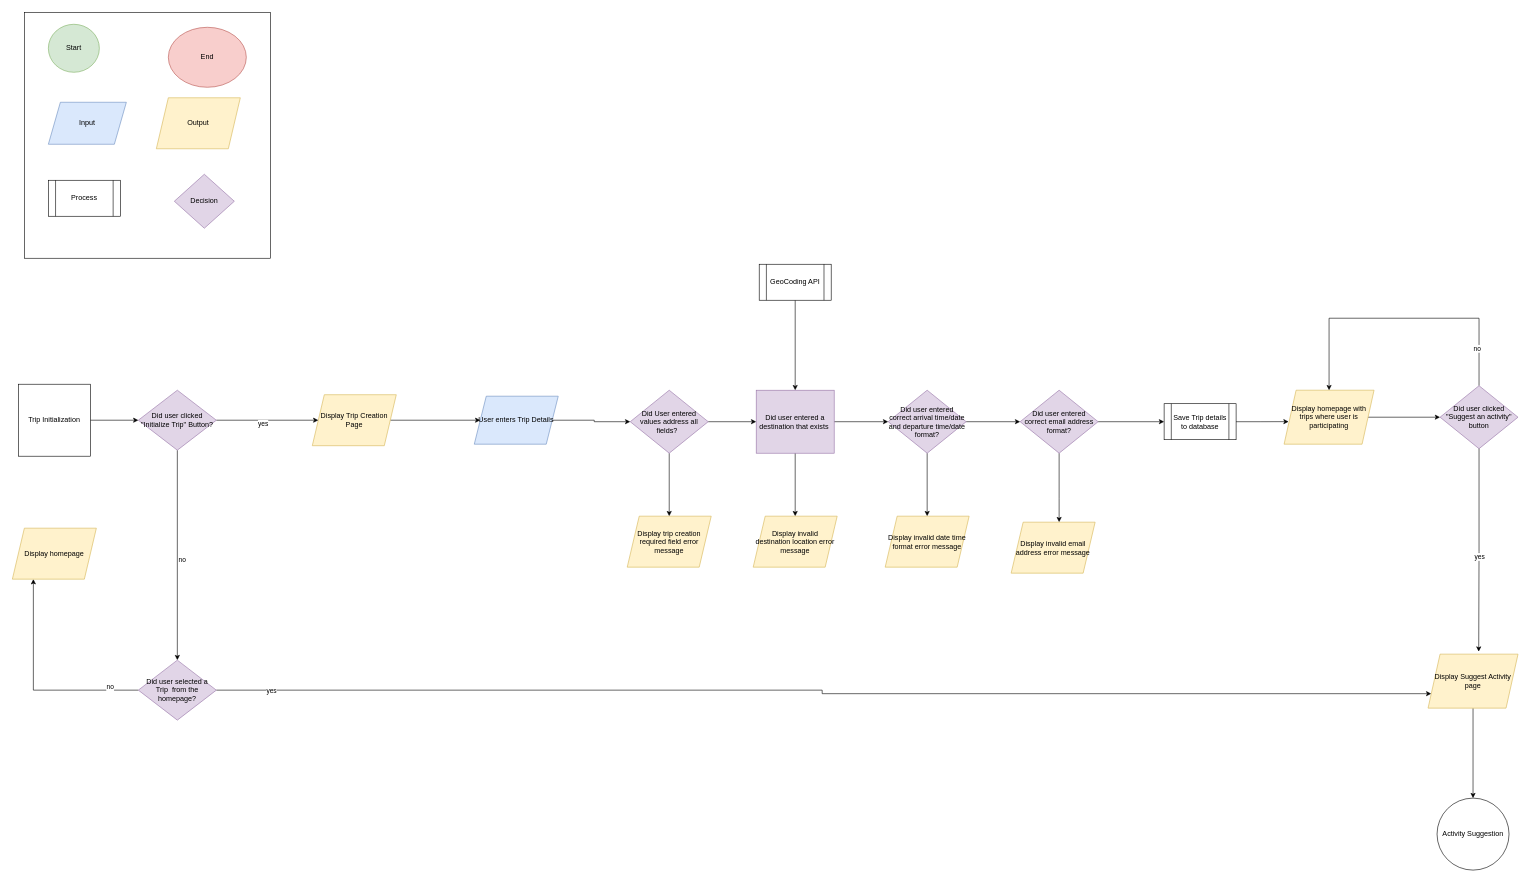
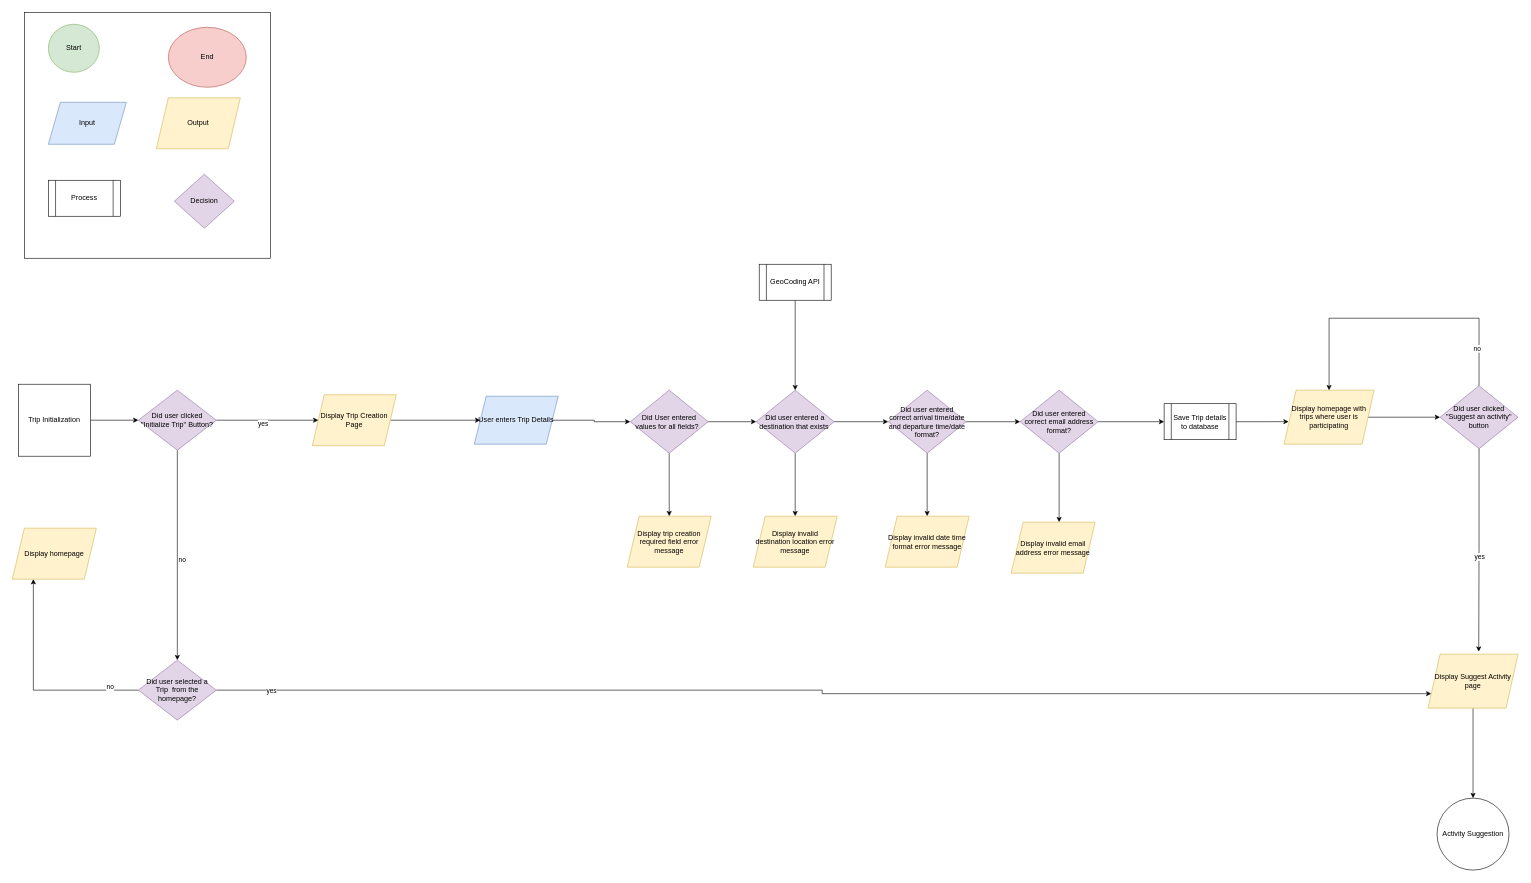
- <mxCell id="17" value="Did User entered values address all fields?&amp;nbsp;&amp;nbsp;" style="rhombus;whiteSpace=wrap;html=1;fillColor=#e1d5e7;strokeColor=#9673a6;" vertex="1" parent="1"><mxGeometry x="1050" y="650" width="130" height="105" as="geometry" /></mxCell>
+ <mxCell id="17" value="Did User entered values for all fields?&amp;nbsp;&amp;nbsp;" style="rhombus;whiteSpace=wrap;html=1;fillColor=#e1d5e7;strokeColor=#9673a6;" vertex="1" parent="1"><mxGeometry x="1050" y="650" width="130" height="105" as="geometry" /></mxCell>
- <mxCell id="21" value="Did user entered a destination that exists&amp;nbsp;" style="whiteSpace=wrap;html=1;fillColor=#e1d5e7;strokeColor=#9673a6;rounded=0;" vertex="1" parent="1"><mxGeometry x="1260" y="650" width="130" height="105" as="geometry" /></mxCell>
+ <mxCell id="21" value="Did user entered a destination that exists&amp;nbsp;" style="rhombus;whiteSpace=wrap;html=1;fillColor=#e1d5e7;strokeColor=#9673a6;" vertex="1" parent="1"><mxGeometry x="1260" y="650" width="130" height="105" as="geometry" /></mxCell>
